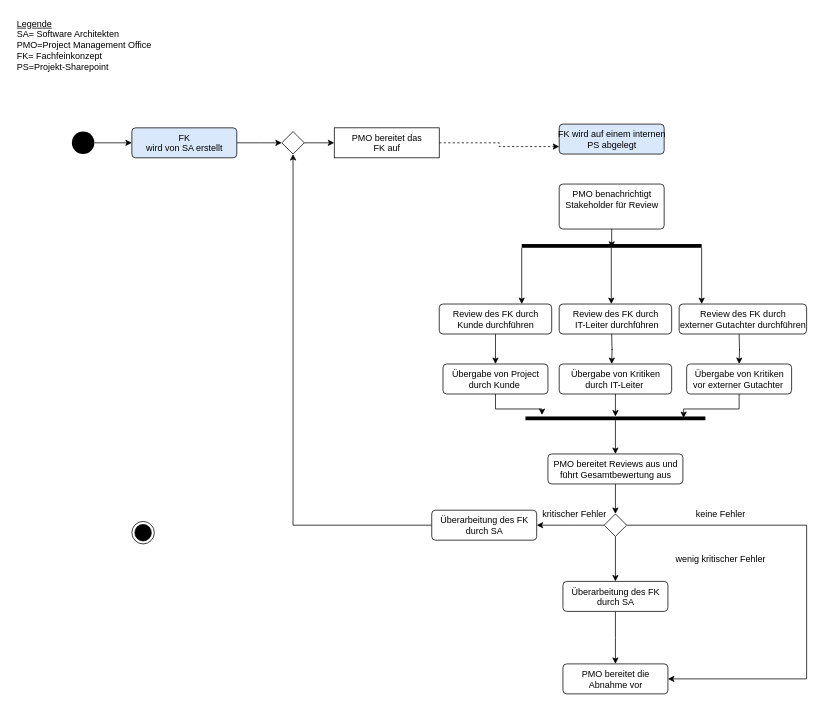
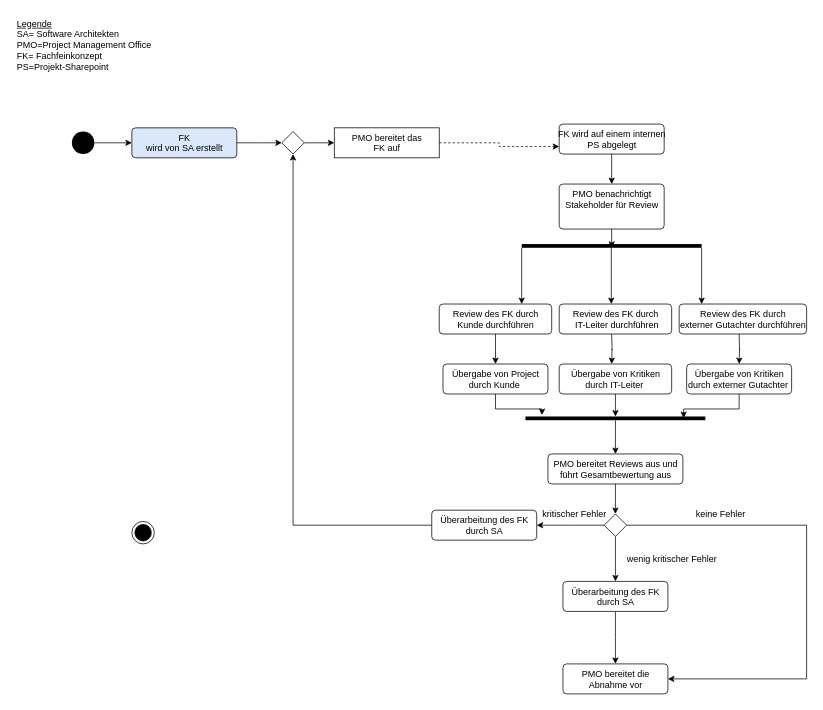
- <mxCell id="11" value="FK wird auf einem internen&lt;br&gt;PS abgelegt" style="html=1;align=center;verticalAlign=top;rounded=1;absoluteArcSize=1;arcSize=10;dashed=0;fillColor=#dae8fc;" parent="1" vertex="1"><mxGeometry x="745" y="165" width="140" height="40" as="geometry" /></mxCell>
+ <mxCell id="11" value="FK wird auf einem internen&lt;br&gt;PS abgelegt" style="html=1;align=center;verticalAlign=top;rounded=1;absoluteArcSize=1;arcSize=10;dashed=0;" parent="1" vertex="1"><mxGeometry x="745" y="165" width="140" height="40" as="geometry" /></mxCell>
+ <mxCell id="10" style="edgeStyle=orthogonalEdgeStyle;rounded=0;orthogonalLoop=1;jettySize=auto;html=1;" parent="1" source="11" target="13" edge="1"><mxGeometry relative="1" as="geometry" /></mxCell>
- <mxCell id="29" value="Übergabe von Kritiken&lt;br&gt;vor externer Gutachter&amp;nbsp;" style="html=1;align=center;verticalAlign=top;rounded=1;absoluteArcSize=1;arcSize=10;dashed=0;" parent="1" vertex="1"><mxGeometry x="915" y="485" width="140" height="40" as="geometry" /></mxCell>
+ <mxCell id="29" value="Übergabe von Kritiken&lt;br&gt;durch externer Gutachter&amp;nbsp;" style="html=1;align=center;verticalAlign=top;rounded=1;absoluteArcSize=1;arcSize=10;dashed=0;" parent="1" vertex="1"><mxGeometry x="915" y="485" width="140" height="40" as="geometry" /></mxCell>
- <mxCell id="43" value="wenig kritischer Fehler" style="text;html=1;align=center;verticalAlign=middle;resizable=0;points=[];autosize=1;" vertex="1" parent="1"><mxGeometry x="890" y="735" width="140" height="20" as="geometry" /></mxCell>
+ <mxCell id="43" value="wenig kritischer Fehler" style="text;html=1;align=center;verticalAlign=middle;resizable=0;points=[];autosize=1;" vertex="1" parent="1"><mxGeometry x="825" y="735" width="140" height="20" as="geometry" /></mxCell>
